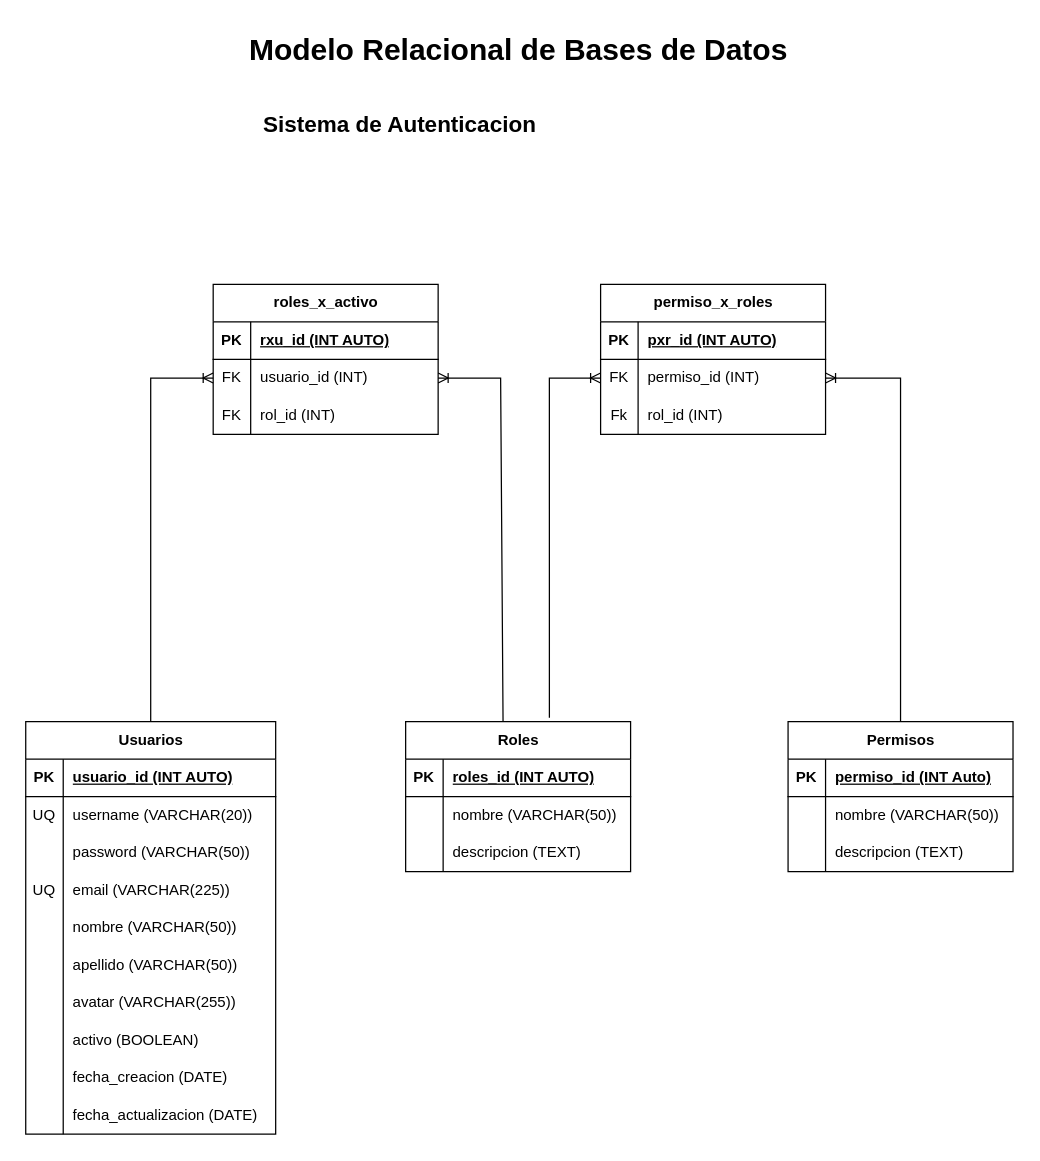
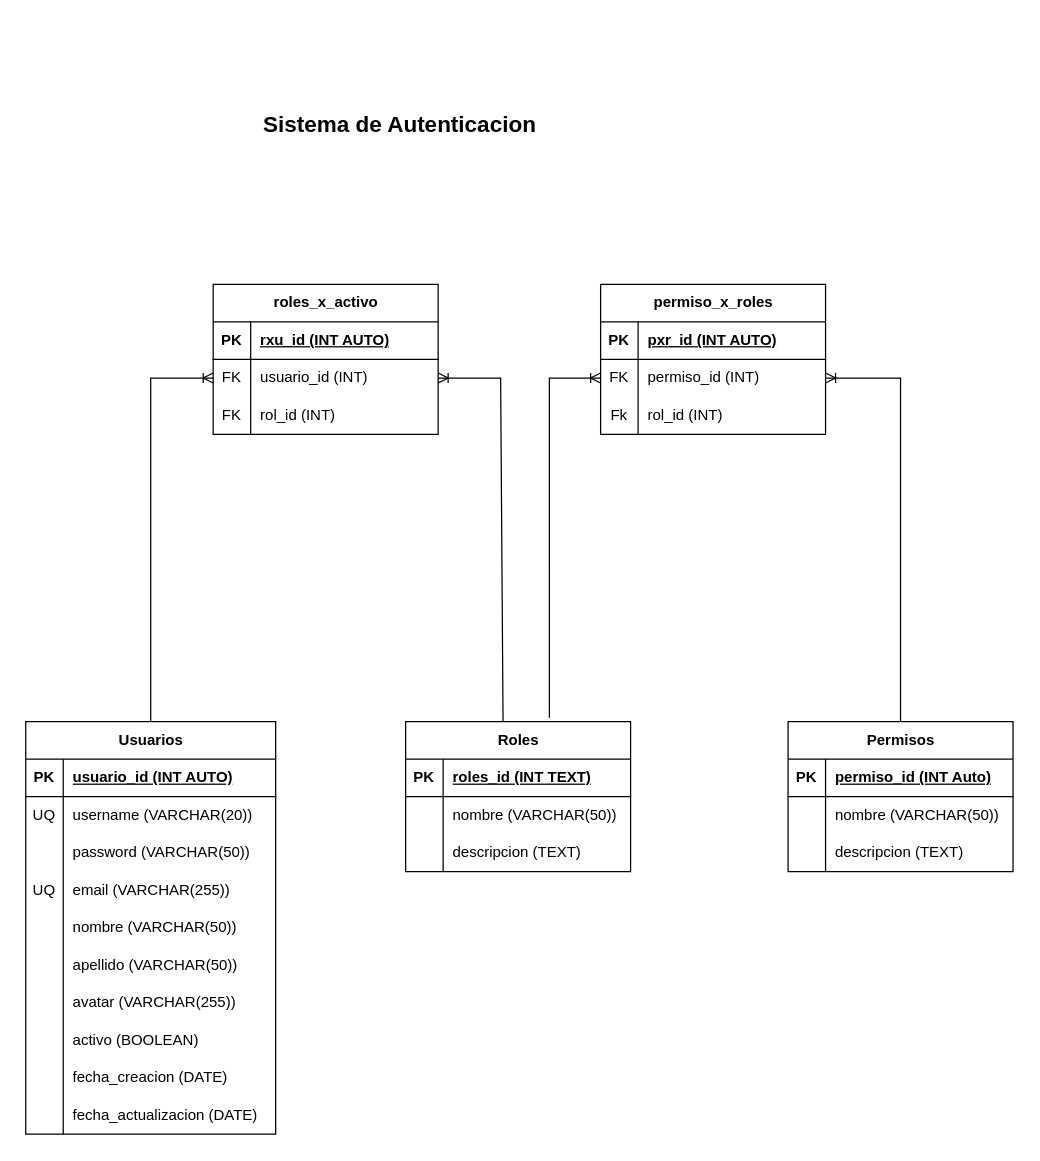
- <mxCell id="2" value="&lt;font style=&quot;font-size: 24px;&quot;&gt;&lt;b&gt;Modelo Relacional de Bases de Datos&lt;/b&gt;&lt;/font&gt;" style="text;html=1;align=center;verticalAlign=middle;resizable=0;points=[];autosize=1;strokeColor=none;fillColor=none;" vertex="1" parent="1"><mxGeometry x="189" y="20" width="450" height="40" as="geometry" /></mxCell>
- <mxCell id="27" value="roles_id (INT AUTO)" style="shape=partialRectangle;connectable=0;fillColor=none;top=0;left=0;bottom=0;right=0;align=left;spacingLeft=6;fontStyle=5;overflow=hidden;whiteSpace=wrap;html=1;" vertex="1" parent="25"><mxGeometry x="30" width="150" height="30" as="geometry"><mxRectangle width="150" height="30" as="alternateBounds" /></mxGeometry></mxCell>
+ <mxCell id="27" value="roles_id (INT TEXT)" style="shape=partialRectangle;connectable=0;fillColor=none;top=0;left=0;bottom=0;right=0;align=left;spacingLeft=6;fontStyle=5;overflow=hidden;whiteSpace=wrap;html=1;" vertex="1" parent="25"><mxGeometry x="30" width="150" height="30" as="geometry"><mxRectangle width="150" height="30" as="alternateBounds" /></mxGeometry></mxCell>
- <mxCell id="46" value="email (VARCHAR(225))" style="shape=partialRectangle;connectable=0;fillColor=none;top=0;left=0;bottom=0;right=0;align=left;spacingLeft=6;overflow=hidden;whiteSpace=wrap;html=1;" vertex="1" parent="44"><mxGeometry x="30" width="170" height="30" as="geometry"><mxRectangle width="170" height="30" as="alternateBounds" /></mxGeometry></mxCell>
+ <mxCell id="46" value="email (VARCHAR(255))" style="shape=partialRectangle;connectable=0;fillColor=none;top=0;left=0;bottom=0;right=0;align=left;spacingLeft=6;overflow=hidden;whiteSpace=wrap;html=1;" vertex="1" parent="44"><mxGeometry x="30" width="170" height="30" as="geometry"><mxRectangle width="170" height="30" as="alternateBounds" /></mxGeometry></mxCell>
